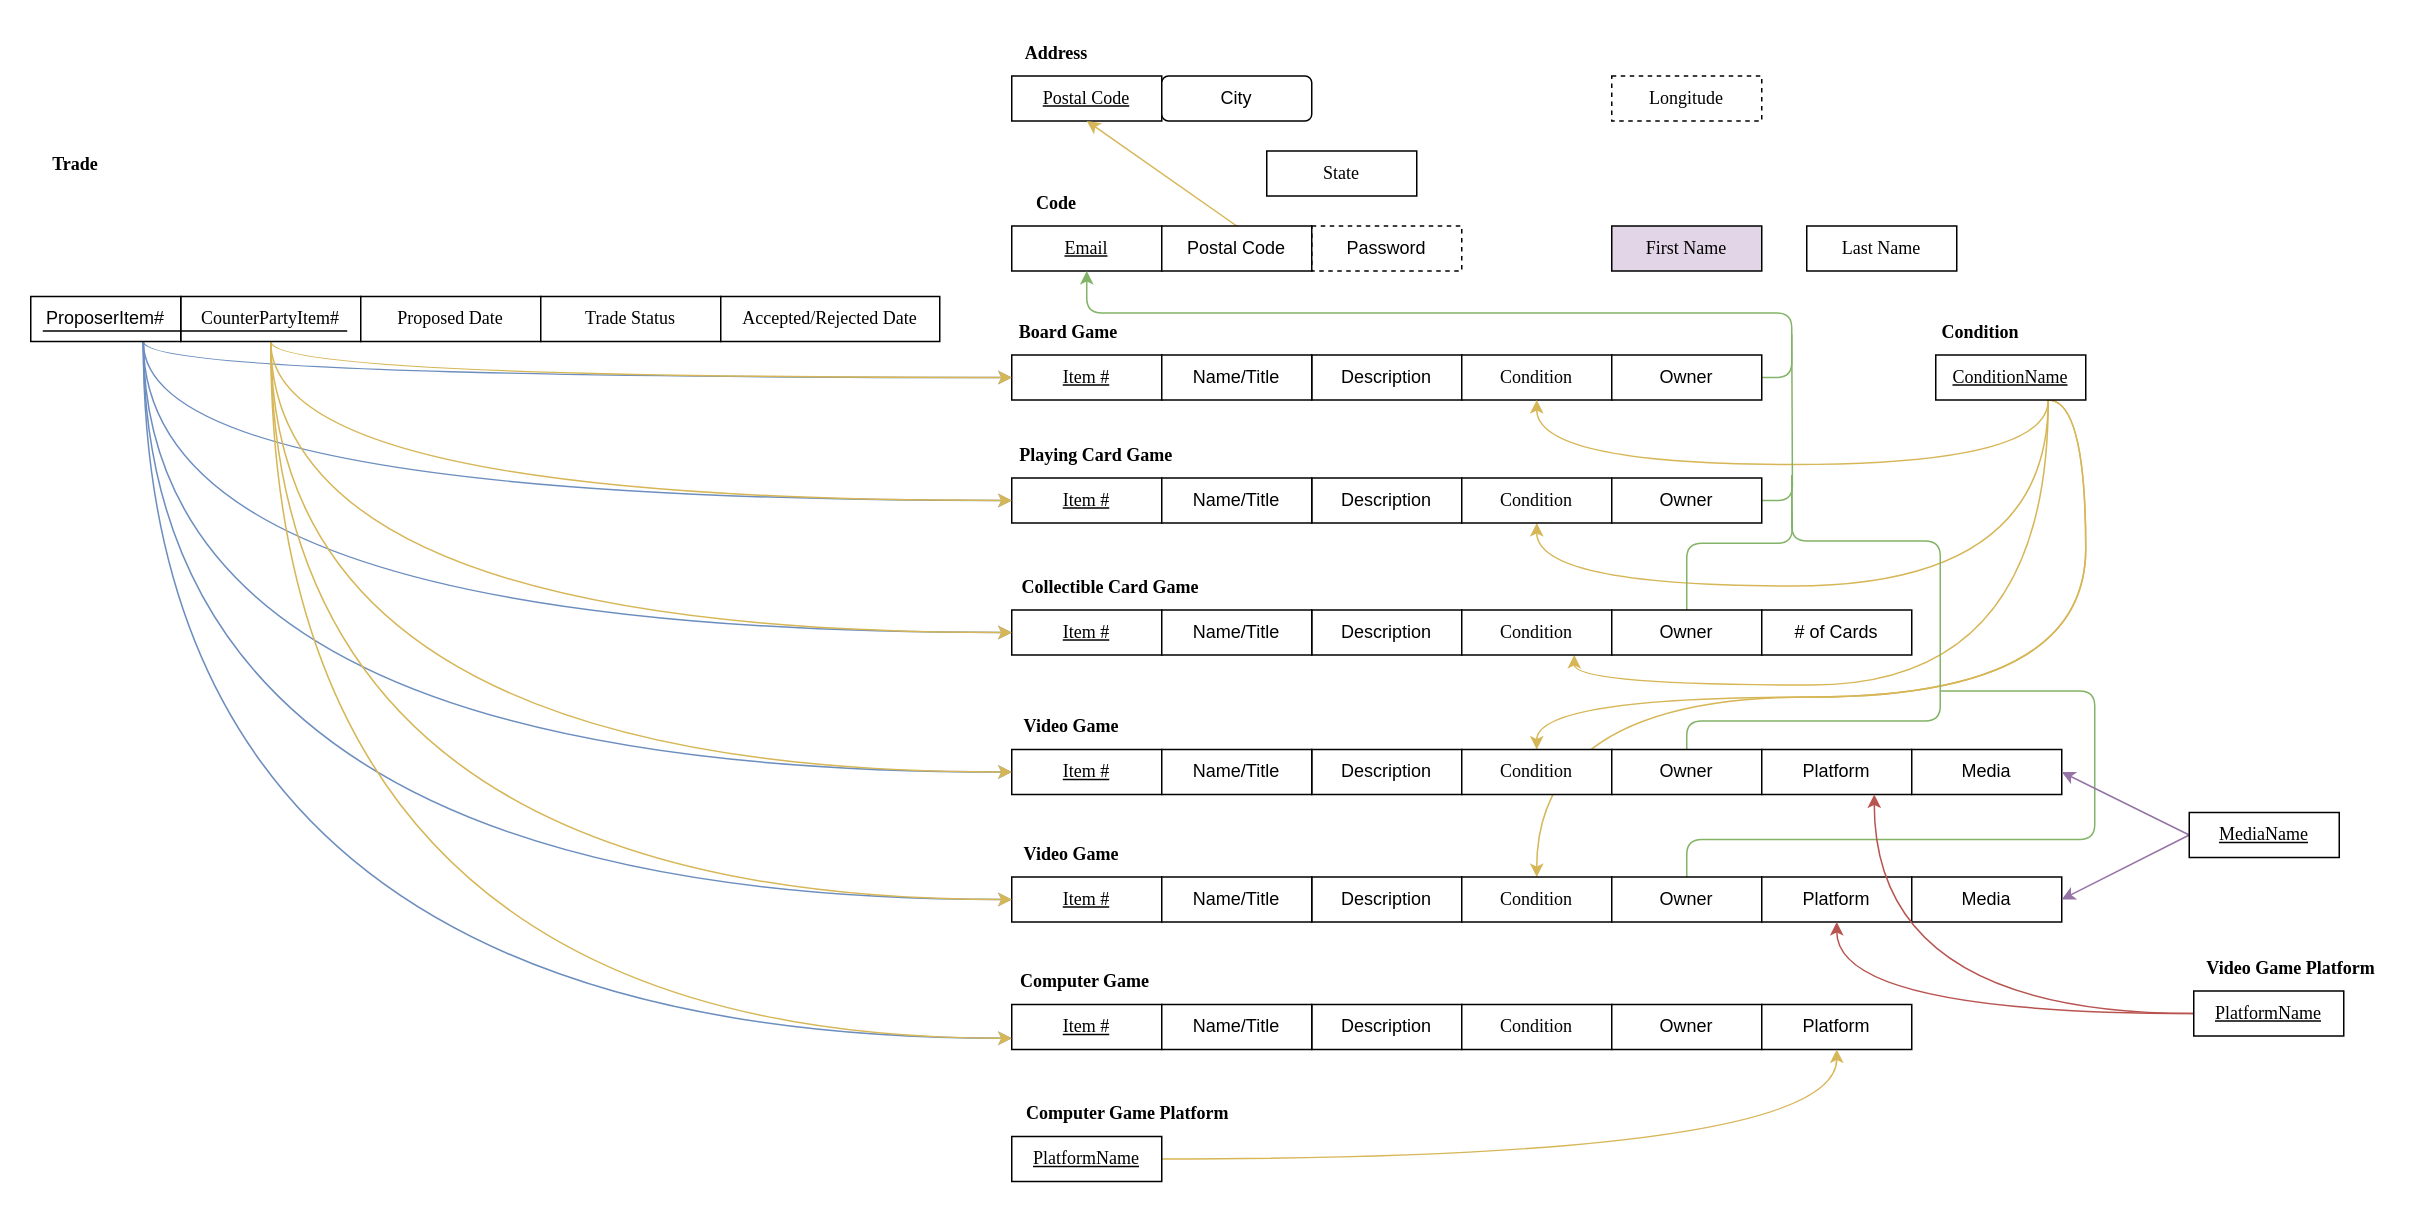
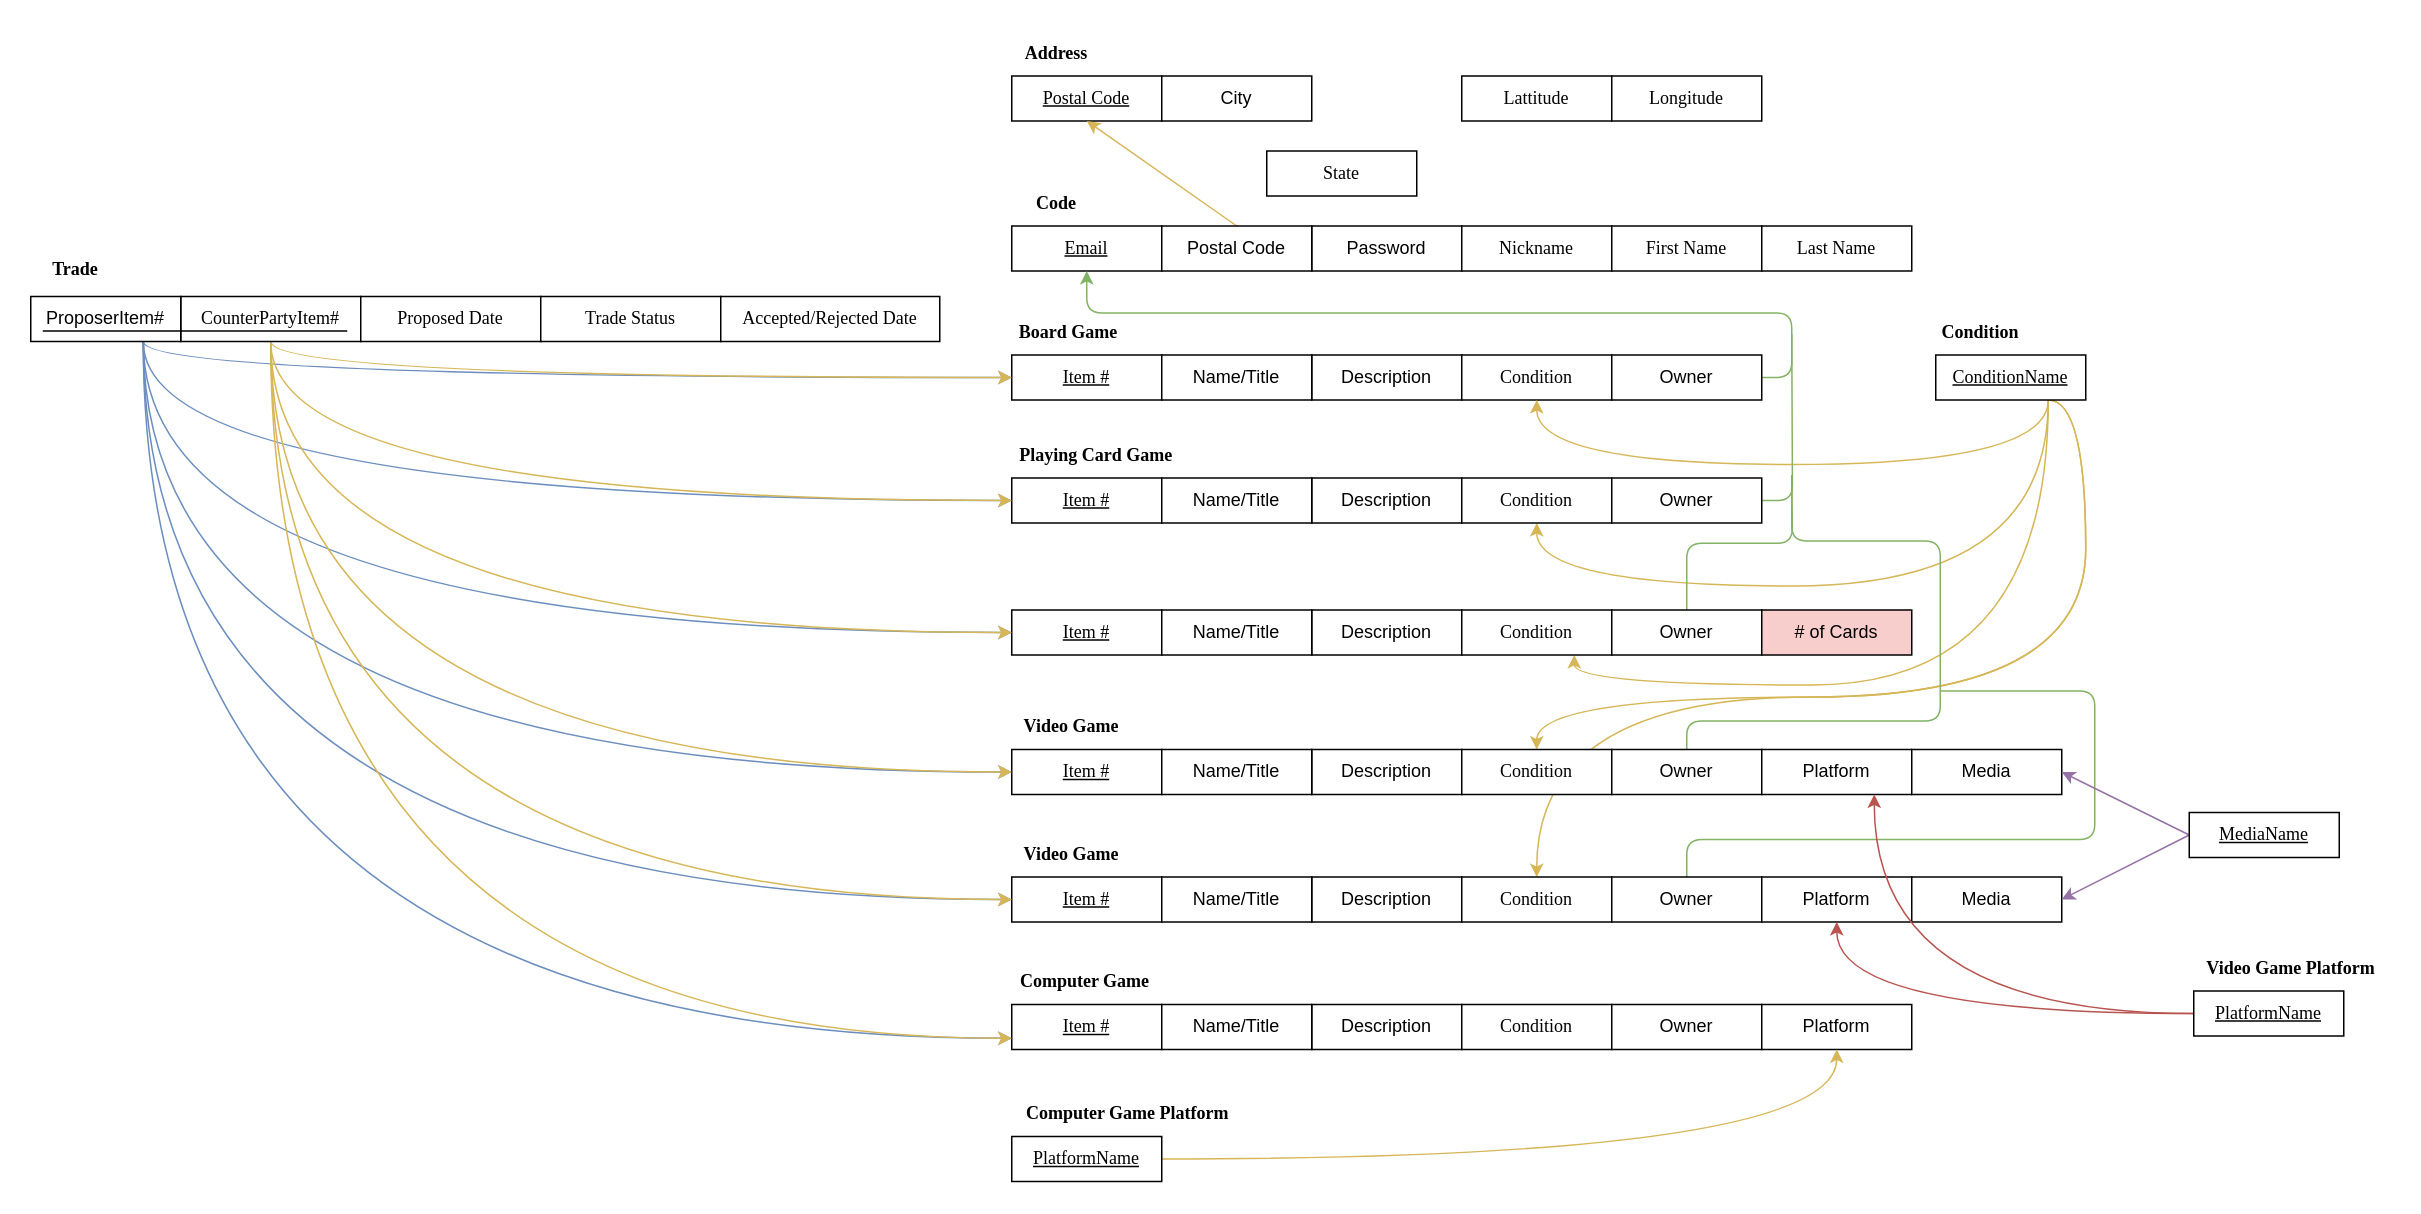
- <mxCell id="3" value="City" style="whiteSpace=wrap;html=1;rounded=1;" parent="1" vertex="1"><mxGeometry x="774" y="50" width="100" height="30" as="geometry" /></mxCell>
+ <mxCell id="3" value="City" style="rounded=0;whiteSpace=wrap;html=1;" parent="1" vertex="1"><mxGeometry x="774" y="50" width="100" height="30" as="geometry" /></mxCell>
+ <mxCell id="5" value="&lt;font face=&quot;Comic Sans MS&quot;&gt;Lattitude&lt;/font&gt;" style="rounded=0;whiteSpace=wrap;html=1;" parent="1" vertex="1"><mxGeometry x="974" y="50" width="100" height="30" as="geometry" /></mxCell>
- <mxCell id="6" value="&lt;font face=&quot;Comic Sans MS&quot;&gt;Longitude&lt;/font&gt;" style="rounded=0;whiteSpace=wrap;html=1;dashed=1;" parent="1" vertex="1"><mxGeometry x="1074" y="50" width="100" height="30" as="geometry" /></mxCell>
+ <mxCell id="6" value="&lt;font face=&quot;Comic Sans MS&quot;&gt;Longitude&lt;/font&gt;" style="rounded=0;whiteSpace=wrap;html=1;" parent="1" vertex="1"><mxGeometry x="1074" y="50" width="100" height="30" as="geometry" /></mxCell>
- <mxCell id="94" value="&lt;font face=&quot;Comic Sans MS&quot;&gt;&lt;b&gt;Trade&lt;/b&gt;&lt;/font&gt;" style="text;html=1;strokeColor=none;fillColor=none;align=center;verticalAlign=middle;whiteSpace=wrap;rounded=0;" parent="1" vertex="1"><mxGeometry x="20" y="94" width="60" height="30" as="geometry" /></mxCell>
+ <mxCell id="94" value="&lt;font face=&quot;Comic Sans MS&quot;&gt;&lt;b&gt;Trade&lt;/b&gt;&lt;/font&gt;" style="text;html=1;strokeColor=none;fillColor=none;align=center;verticalAlign=middle;whiteSpace=wrap;rounded=0;" parent="1" vertex="1"><mxGeometry x="20" y="164" width="60" height="30" as="geometry" /></mxCell>
- <mxCell id="9" value="Password" style="rounded=0;whiteSpace=wrap;html=1;dashed=1;" parent="1" vertex="1"><mxGeometry x="874" y="150" width="100" height="30" as="geometry" /></mxCell>
+ <mxCell id="9" value="Password" style="rounded=0;whiteSpace=wrap;html=1;" parent="1" vertex="1"><mxGeometry x="874" y="150" width="100" height="30" as="geometry" /></mxCell>
+ <mxCell id="10" value="&lt;font face=&quot;Comic Sans MS&quot;&gt;Nickname&lt;/font&gt;" style="rounded=0;whiteSpace=wrap;html=1;" parent="1" vertex="1"><mxGeometry x="974" y="150" width="100" height="30" as="geometry" /></mxCell>
- <mxCell id="11" value="&lt;font face=&quot;Comic Sans MS&quot;&gt;First Name&lt;/font&gt;" style="rounded=0;whiteSpace=wrap;html=1;fillColor=#e1d5e7;" parent="1" vertex="1"><mxGeometry x="1074" y="150" width="100" height="30" as="geometry" /></mxCell>
+ <mxCell id="11" value="&lt;font face=&quot;Comic Sans MS&quot;&gt;First Name&lt;/font&gt;" style="rounded=0;whiteSpace=wrap;html=1;" parent="1" vertex="1"><mxGeometry x="1074" y="150" width="100" height="30" as="geometry" /></mxCell>
- <mxCell id="12" value="&lt;font face=&quot;Comic Sans MS&quot;&gt;Last Name&lt;/font&gt;" style="rounded=0;whiteSpace=wrap;html=1;" parent="1" vertex="1"><mxGeometry x="1204" y="150" width="100" height="30" as="geometry" /></mxCell>
+ <mxCell id="12" value="&lt;font face=&quot;Comic Sans MS&quot;&gt;Last Name&lt;/font&gt;" style="rounded=0;whiteSpace=wrap;html=1;" parent="1" vertex="1"><mxGeometry x="1174" y="150" width="100" height="30" as="geometry" /></mxCell>
- <mxCell id="43" value="&lt;font face=&quot;Comic Sans MS&quot;&gt;&lt;b&gt;Collectible Card Game&lt;/b&gt;&lt;/font&gt;" style="text;html=1;strokeColor=none;fillColor=none;align=center;verticalAlign=middle;whiteSpace=wrap;rounded=0;" parent="1" vertex="1"><mxGeometry x="674" y="376" width="132" height="30" as="geometry" /></mxCell>
- <mxCell id="45" value="# of Cards" style="rounded=0;whiteSpace=wrap;html=1;" parent="1" vertex="1"><mxGeometry x="1174" y="406" width="100" height="30" as="geometry" /></mxCell>
+ <mxCell id="45" value="# of Cards" style="rounded=0;whiteSpace=wrap;html=1;fillColor=#f8cecc;" parent="1" vertex="1"><mxGeometry x="1174" y="406" width="100" height="30" as="geometry" /></mxCell>
